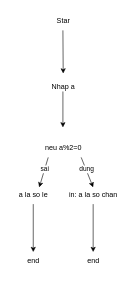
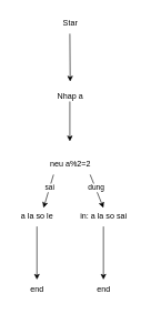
- <mxCell id="6" value="neu a%2=0" style="text;html=1;align=center;verticalAlign=middle;resizable=0;points=[];autosize=1;strokeColor=none;fillColor=none;" parent="1" vertex="1"><mxGeometry x="65" y="232" width="80" height="30" as="geometry" /></mxCell>
+ <mxCell id="6" value="neu a%2=2" style="text;html=1;align=center;verticalAlign=middle;resizable=0;points=[];autosize=1;strokeColor=none;fillColor=none;" parent="1" vertex="1"><mxGeometry x="65" y="232" width="80" height="30" as="geometry" /></mxCell>
- <mxCell id="12" value="in: a la so chan" style="text;html=1;align=center;verticalAlign=middle;resizable=0;points=[];autosize=1;strokeColor=none;fillColor=none;" parent="1" vertex="1"><mxGeometry x="105" y="310" width="100" height="30" as="geometry" /></mxCell>
+ <mxCell id="12" value="in: a la so sai" style="text;html=1;align=center;verticalAlign=middle;resizable=0;points=[];autosize=1;strokeColor=none;fillColor=none;" parent="1" vertex="1"><mxGeometry x="105" y="310" width="100" height="30" as="geometry" /></mxCell>
